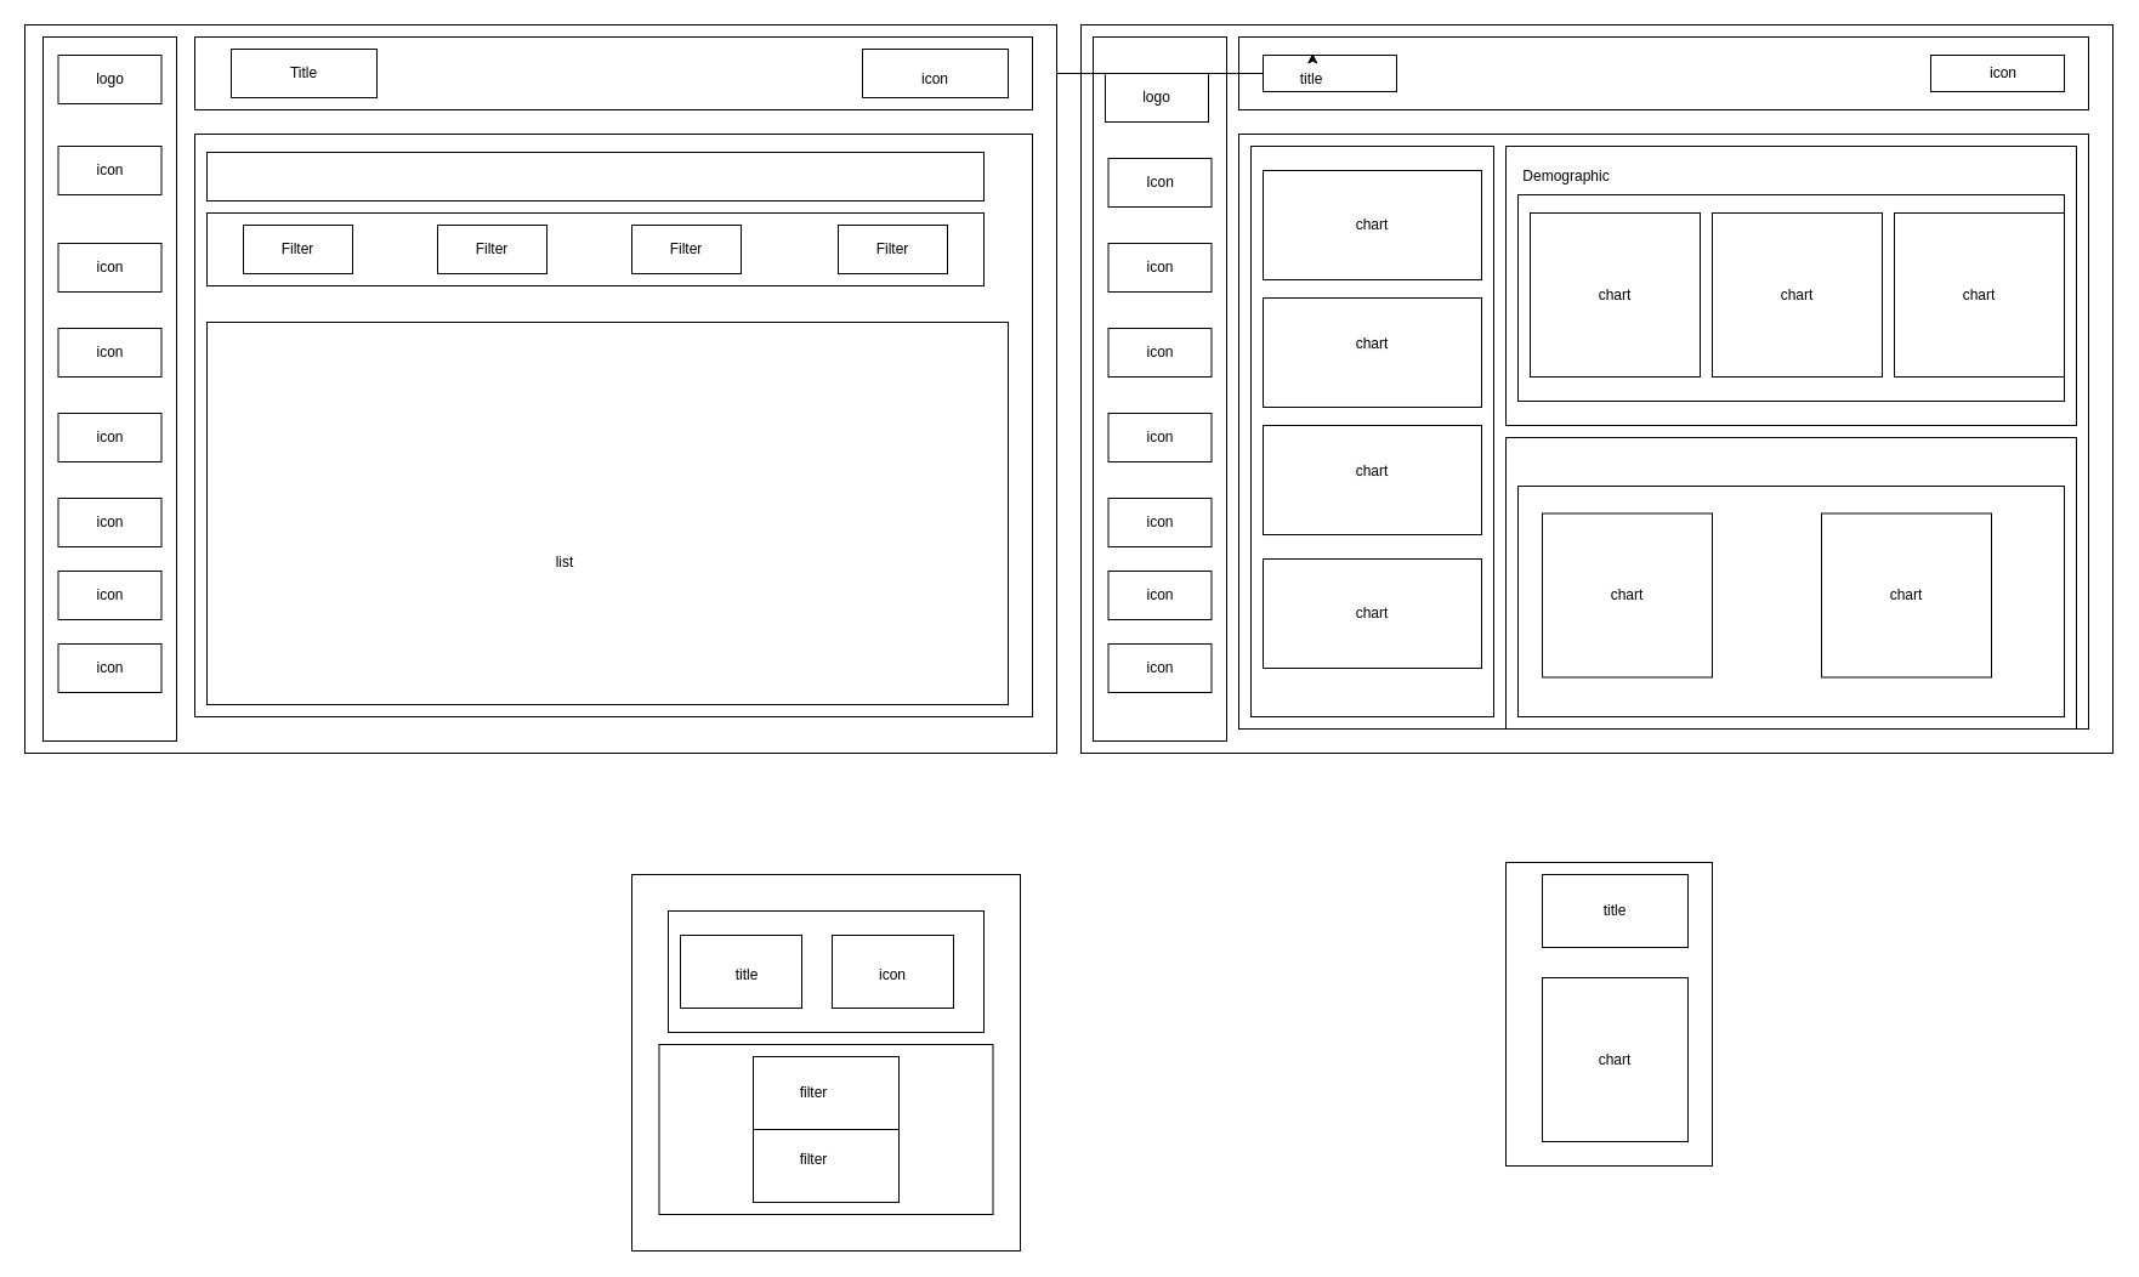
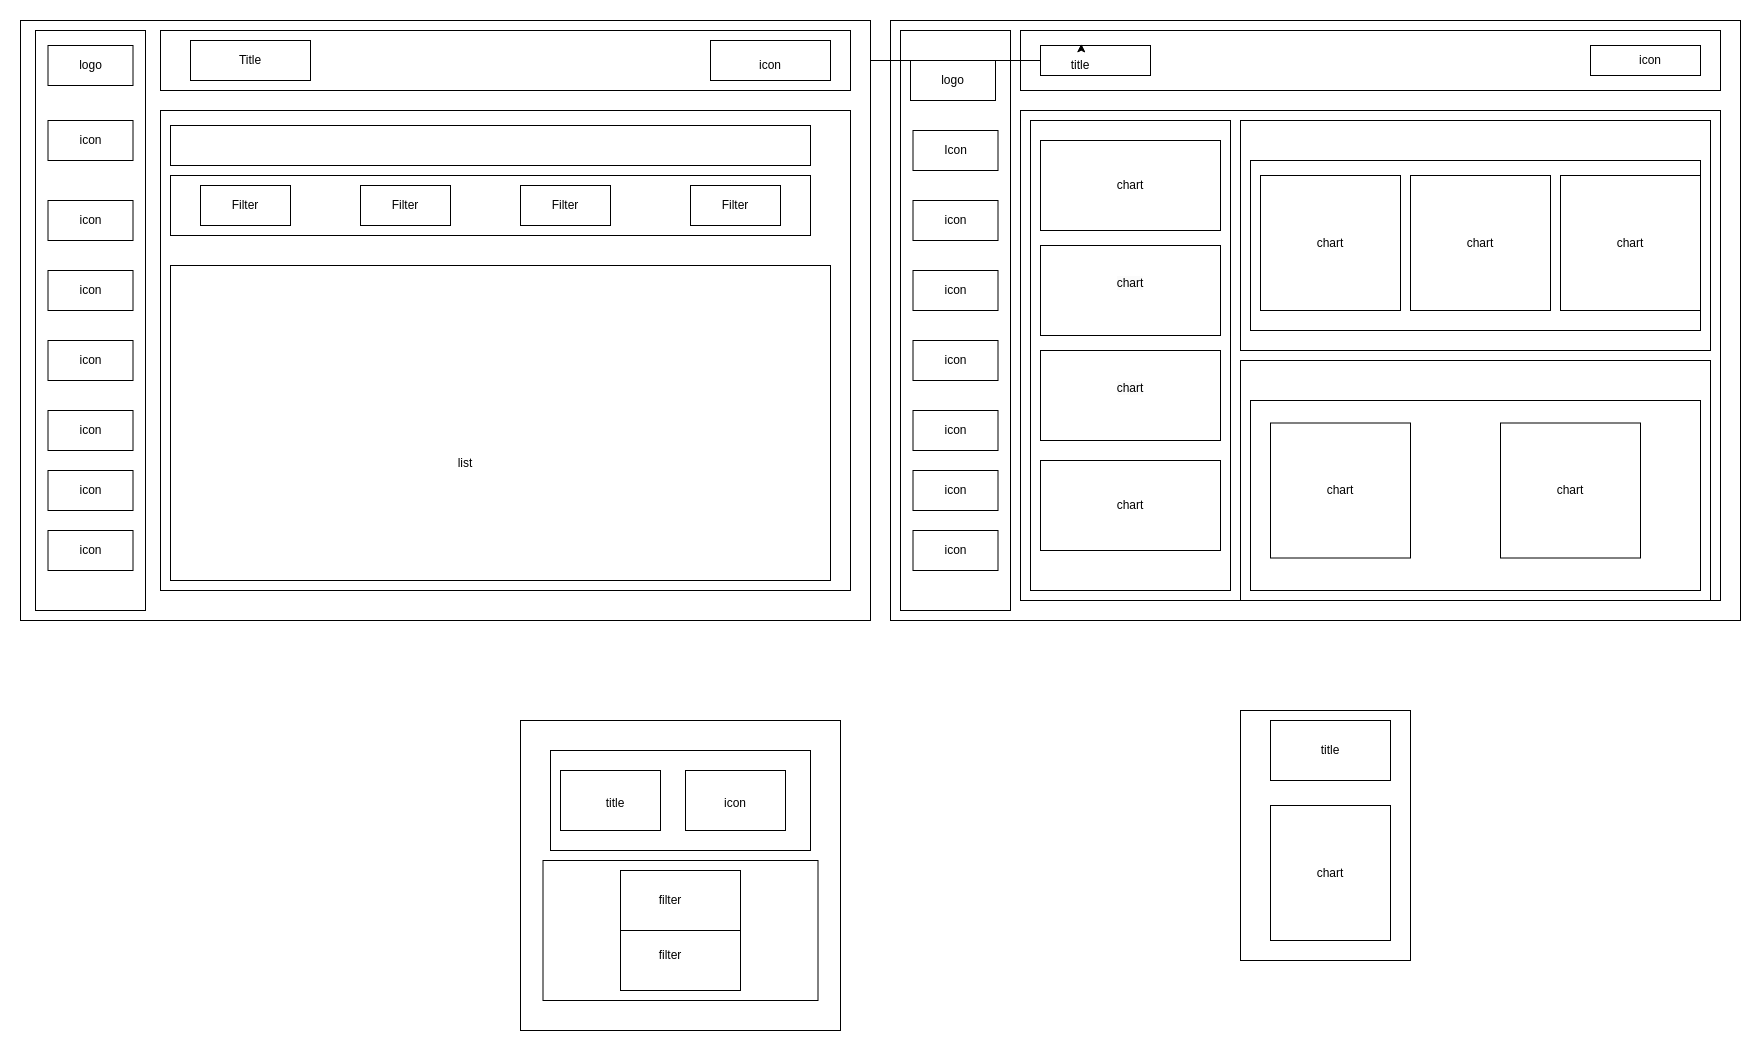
- <mxCell id="27" value="Demographic" style="text;html=1;align=center;verticalAlign=middle;whiteSpace=wrap;rounded=0;" parent="1" vertex="1"><mxGeometry x="1260" y="130" width="60" height="30" as="geometry" /></mxCell>
